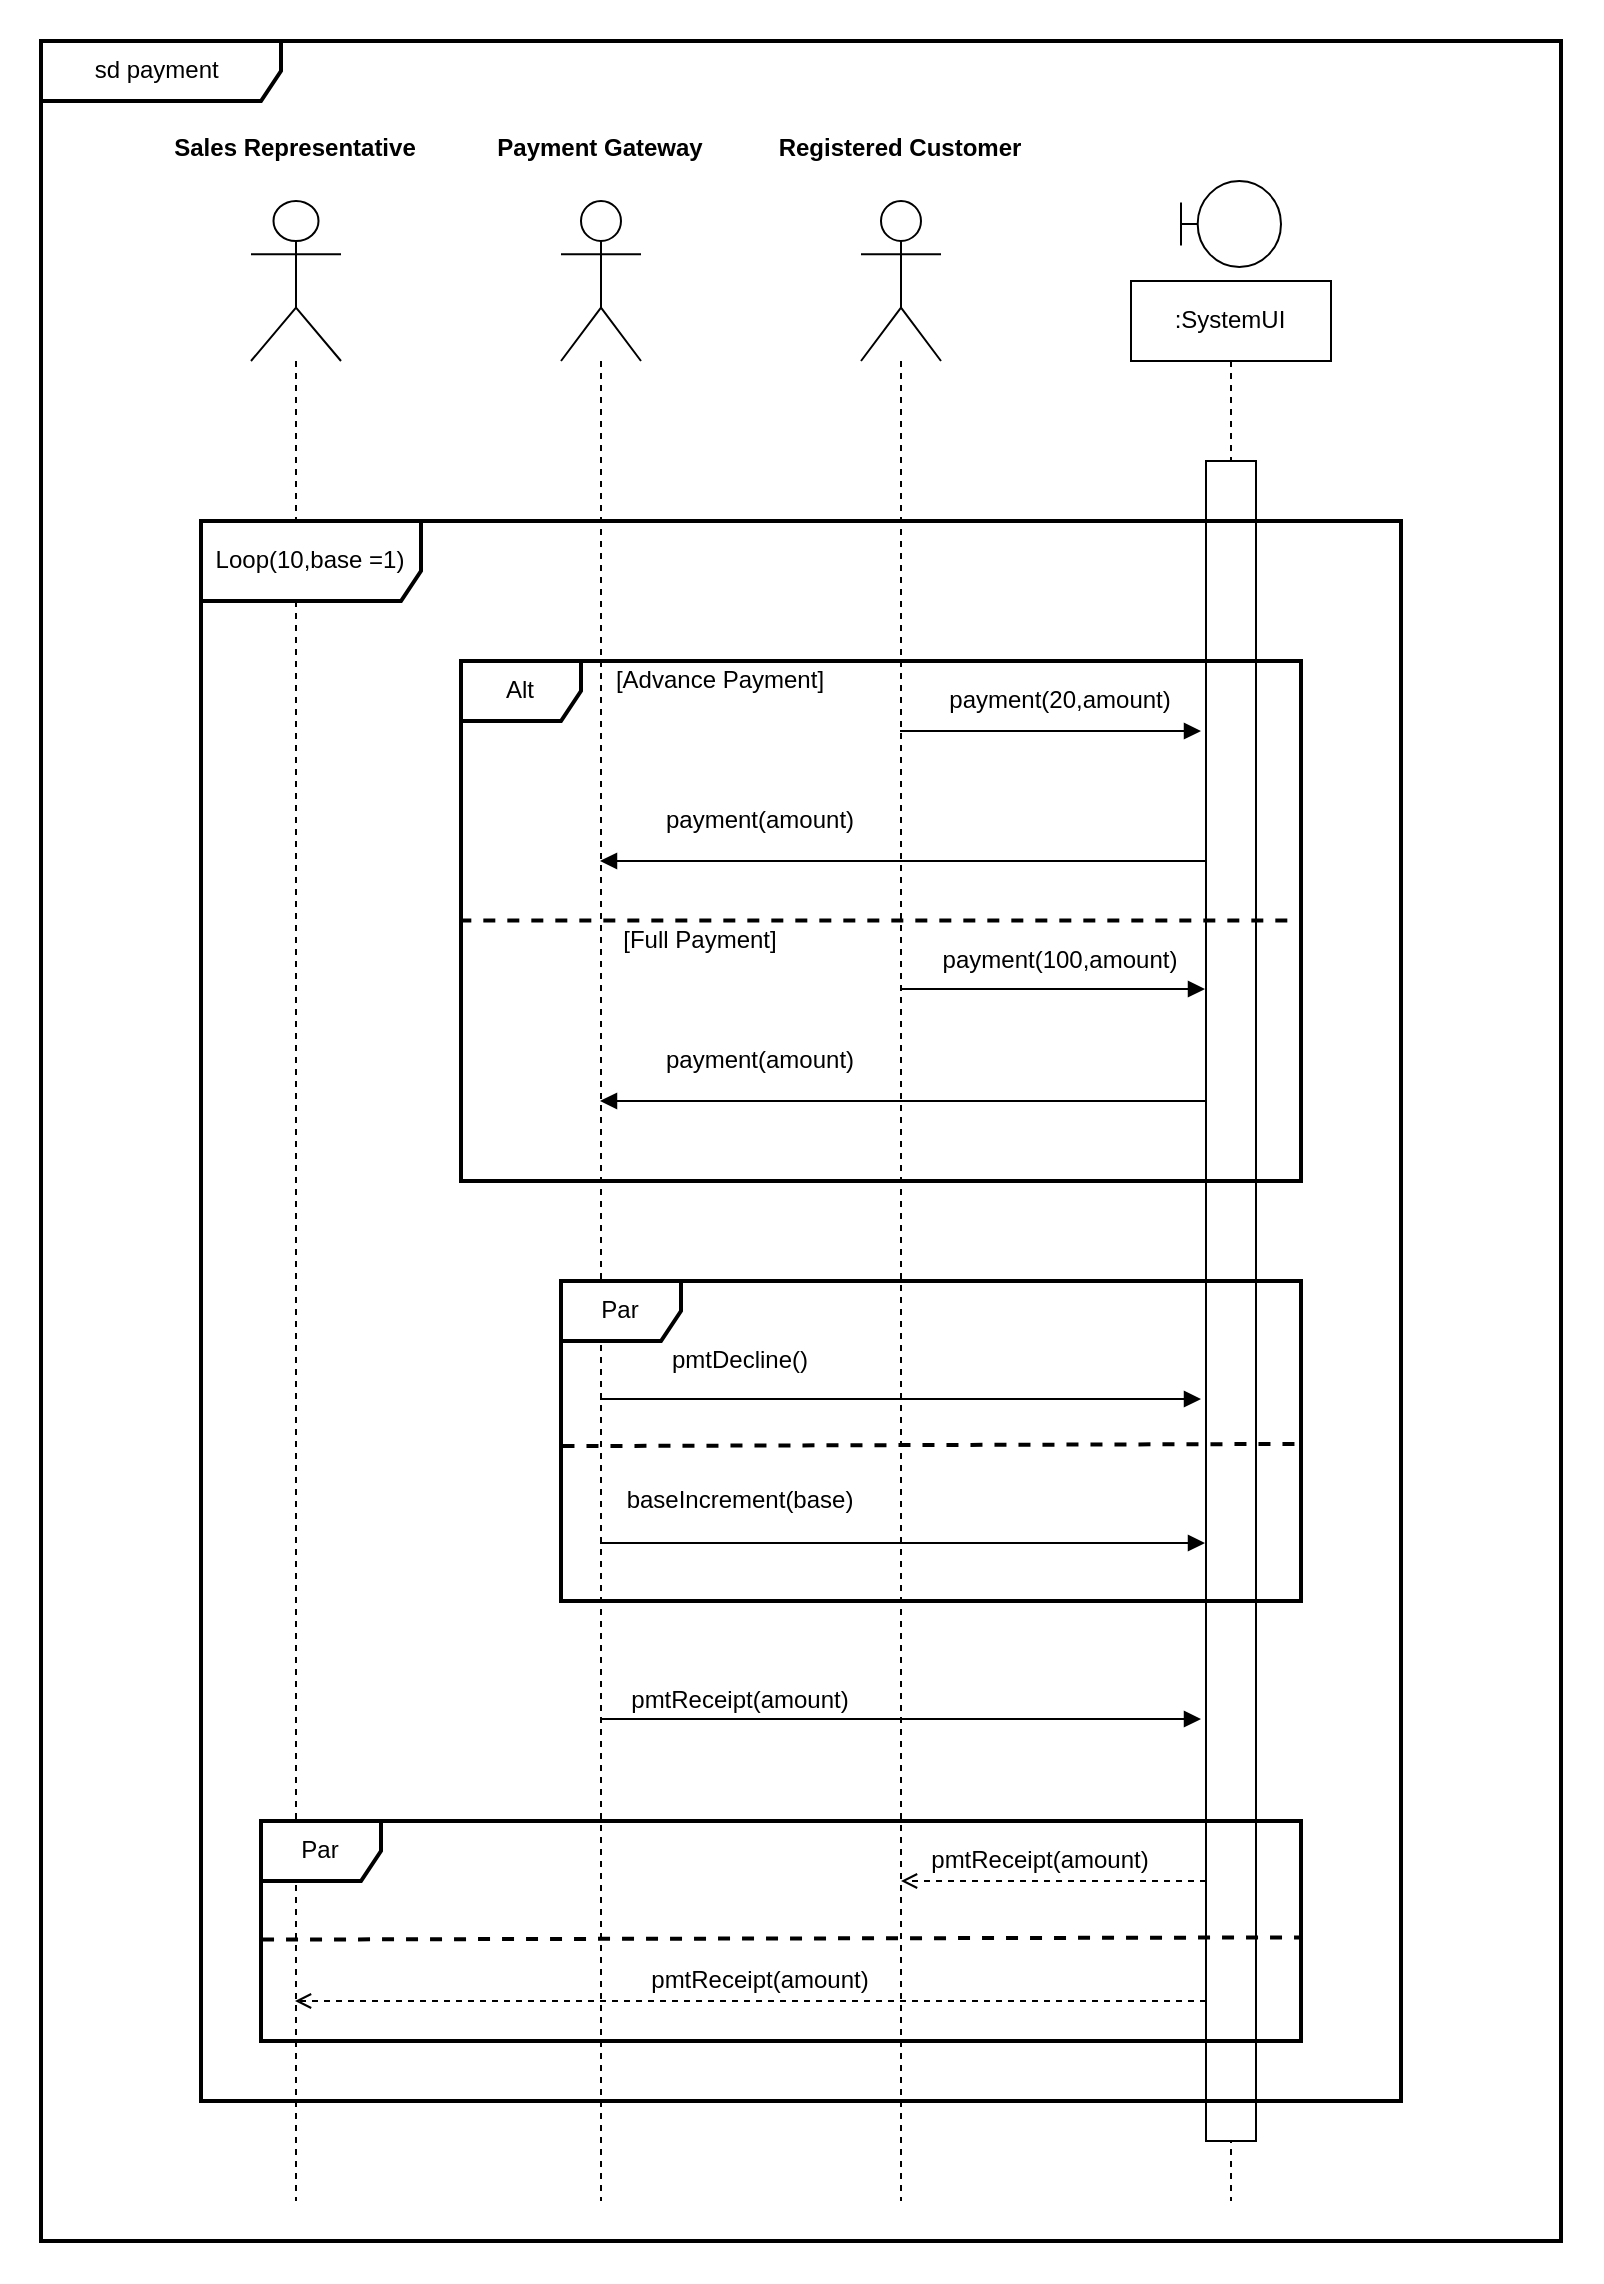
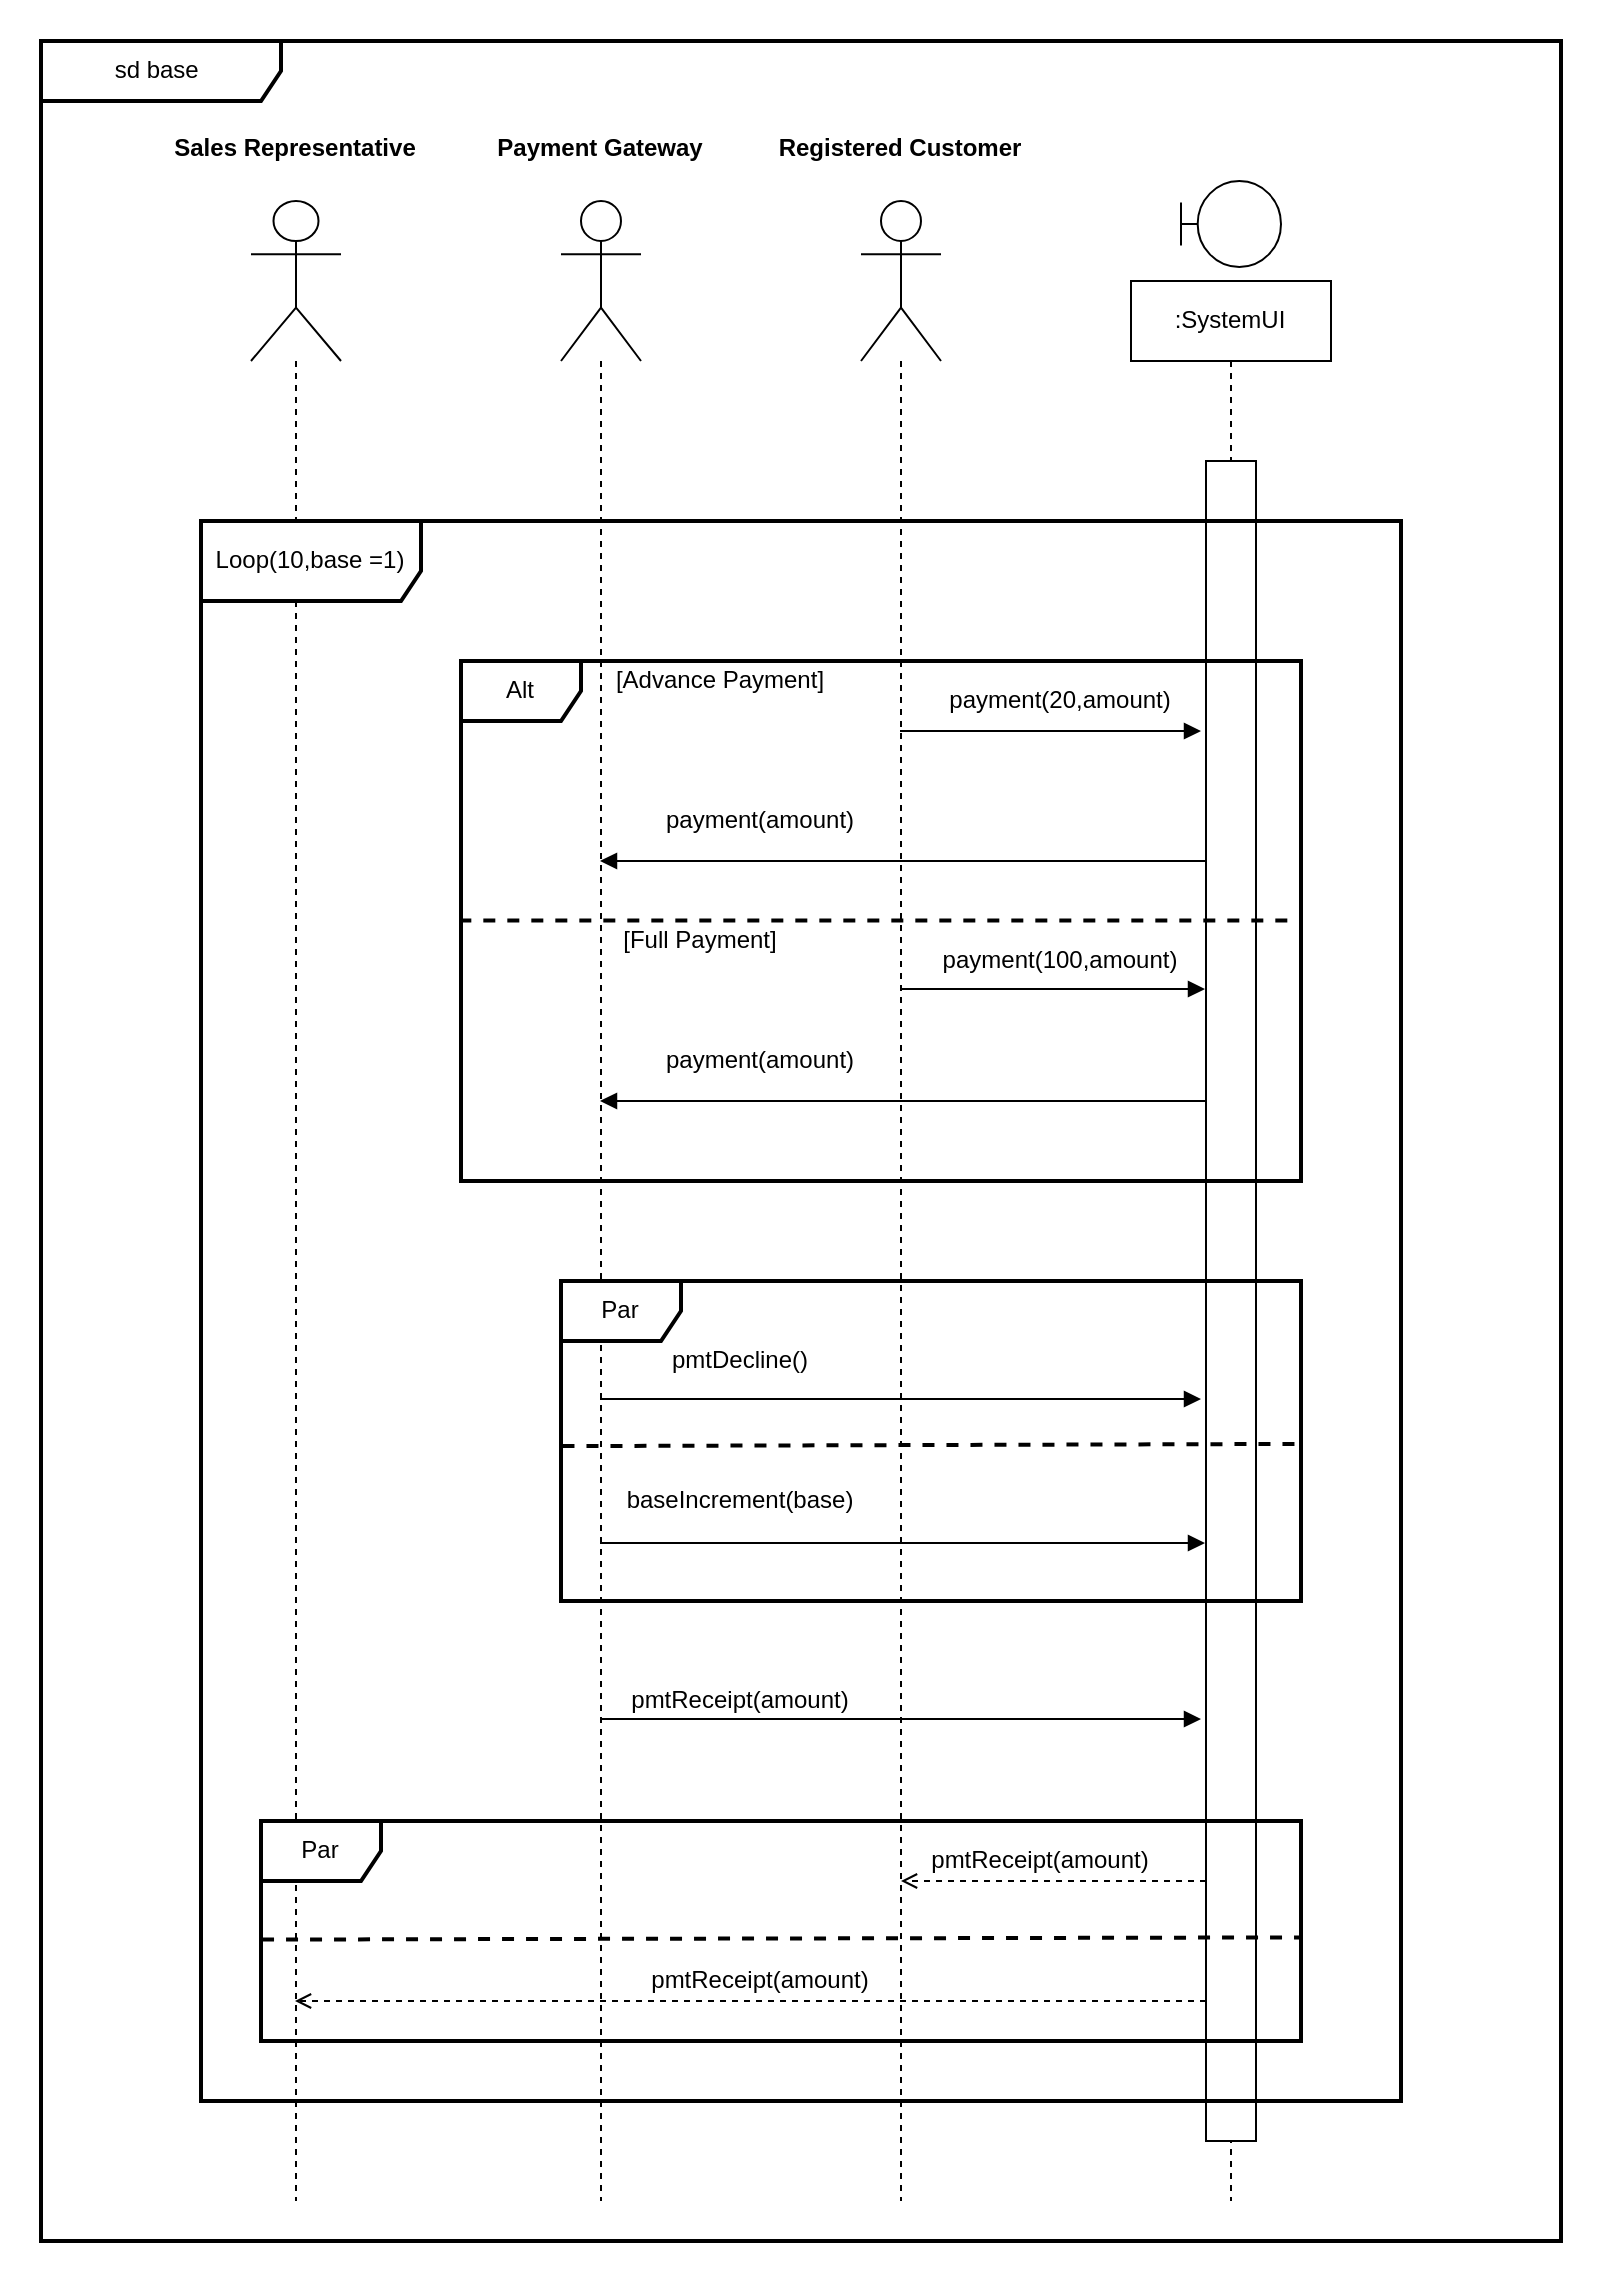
- <mxCell id="38" value="sd payment&amp;nbsp;" style="shape=umlFrame;whiteSpace=wrap;html=1;strokeWidth=2;width=120;height=30;" vertex="1" parent="1"><mxGeometry y="20" width="760" height="1100" as="geometry" x="20" /></mxCell>
+ <mxCell id="38" value="sd base&amp;nbsp;" style="shape=umlFrame;whiteSpace=wrap;html=1;strokeWidth=2;width=120;height=30;" vertex="1" parent="1"><mxGeometry y="20" width="760" height="1100" as="geometry" x="20" /></mxCell>
